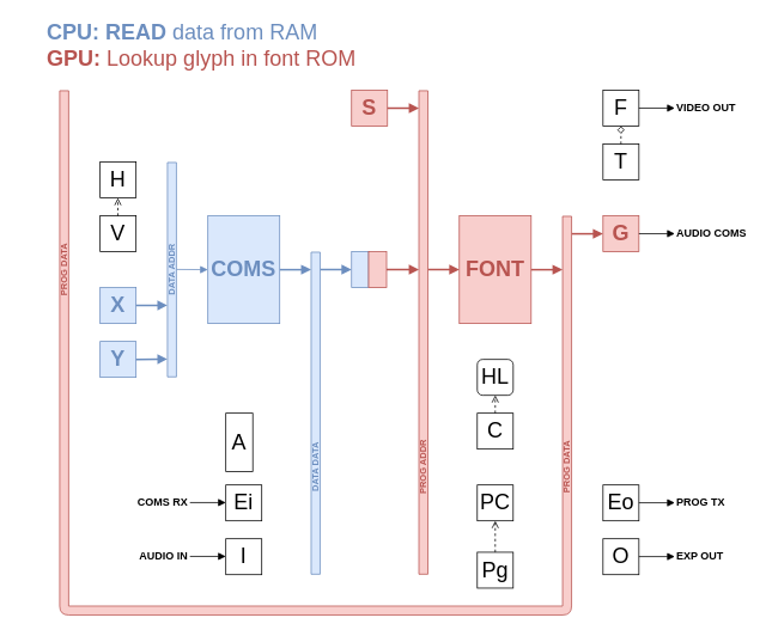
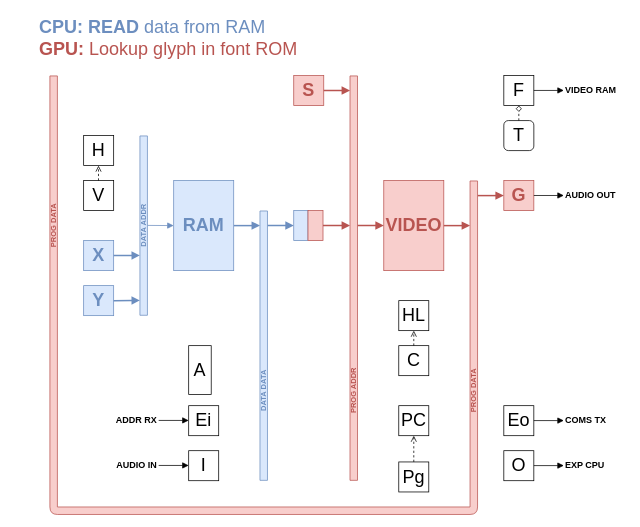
- <mxCell id="43" value="&lt;font size=&quot;1&quot;&gt;&lt;b style=&quot;font-size: 12px&quot;&gt;VIDEO OUT&lt;/b&gt;&lt;/font&gt;" style="text;html=1;strokeColor=none;fillColor=none;align=left;verticalAlign=middle;whiteSpace=wrap;rounded=0;" parent="1" vertex="1"><mxGeometry x="751" y="110" width="80" height="20" as="geometry" /></mxCell>
+ <mxCell id="43" value="&lt;font size=&quot;1&quot;&gt;&lt;b style=&quot;font-size: 12px&quot;&gt;VIDEO RAM&lt;/b&gt;&lt;/font&gt;" style="text;html=1;strokeColor=none;fillColor=none;align=left;verticalAlign=middle;whiteSpace=wrap;rounded=0;" parent="1" vertex="1"><mxGeometry x="751" y="110" width="80" height="20" as="geometry" /></mxCell>
- <mxCell id="30" value="&lt;font style=&quot;font-size: 24px&quot;&gt;T&lt;/font&gt;" style="whiteSpace=wrap;html=1;aspect=fixed;" parent="1" vertex="1"><mxGeometry x="671" y="160" width="40" height="40" as="geometry" /></mxCell>
+ <mxCell id="30" value="&lt;font style=&quot;font-size: 24px&quot;&gt;T&lt;/font&gt;" style="whiteSpace=wrap;html=1;aspect=fixed;rounded=1;" parent="1" vertex="1"><mxGeometry x="671" y="160" width="40" height="40" as="geometry" /></mxCell>
- <mxCell id="44" value="&lt;font size=&quot;1&quot;&gt;&lt;b style=&quot;font-size: 12px&quot;&gt;AUDIO COMS&lt;/b&gt;&lt;/font&gt;" style="text;html=1;strokeColor=none;fillColor=none;align=left;verticalAlign=middle;whiteSpace=wrap;rounded=0;" parent="1" vertex="1"><mxGeometry x="751" y="250" width="80" height="20" as="geometry" /></mxCell>
+ <mxCell id="44" value="&lt;font size=&quot;1&quot;&gt;&lt;b style=&quot;font-size: 12px&quot;&gt;AUDIO OUT&lt;/b&gt;&lt;/font&gt;" style="text;html=1;strokeColor=none;fillColor=none;align=left;verticalAlign=middle;whiteSpace=wrap;rounded=0;" parent="1" vertex="1"><mxGeometry x="751" y="250" width="80" height="20" as="geometry" /></mxCell>
- <mxCell id="9" value="&lt;font style=&quot;font-size: 24px&quot; color=&quot;#6c8ebf&quot;&gt;&lt;b&gt;COMS&lt;/b&gt;&lt;/font&gt;" style="rounded=0;whiteSpace=wrap;html=1;fillColor=#dae8fc;strokeColor=#6c8ebf;" parent="1" vertex="1"><mxGeometry x="231" y="240" width="80" height="120" as="geometry" /></mxCell>
+ <mxCell id="9" value="&lt;font style=&quot;font-size: 24px&quot; color=&quot;#6c8ebf&quot;&gt;&lt;b&gt;RAM&lt;/b&gt;&lt;/font&gt;" style="rounded=0;whiteSpace=wrap;html=1;fillColor=#dae8fc;strokeColor=#6c8ebf;" parent="1" vertex="1"><mxGeometry x="231" y="240" width="80" height="120" as="geometry" /></mxCell>
- <mxCell id="10" value="&lt;font style=&quot;font-size: 24px&quot; color=&quot;#b85450&quot;&gt;&lt;b&gt;FONT&lt;/b&gt;&lt;/font&gt;" style="rounded=0;whiteSpace=wrap;html=1;fillColor=#f8cecc;strokeColor=#b85450;" parent="1" vertex="1"><mxGeometry x="511" y="240" width="80" height="120" as="geometry" /></mxCell>
+ <mxCell id="10" value="&lt;font style=&quot;font-size: 24px&quot; color=&quot;#b85450&quot;&gt;&lt;b&gt;VIDEO&lt;/b&gt;&lt;/font&gt;" style="rounded=0;whiteSpace=wrap;html=1;fillColor=#f8cecc;strokeColor=#b85450;" parent="1" vertex="1"><mxGeometry x="511" y="240" width="80" height="120" as="geometry" /></mxCell>
- <mxCell id="7" value="&lt;font style=&quot;font-size: 24px&quot;&gt;HL&lt;/font&gt;" style="whiteSpace=wrap;html=1;aspect=fixed;rounded=1;" parent="1" vertex="1"><mxGeometry x="531" y="400" width="40" height="40" as="geometry" /></mxCell>
+ <mxCell id="7" value="&lt;font style=&quot;font-size: 24px&quot;&gt;HL&lt;/font&gt;" style="whiteSpace=wrap;html=1;aspect=fixed;" parent="1" vertex="1"><mxGeometry x="531" y="400" width="40" height="40" as="geometry" /></mxCell>
- <mxCell id="45" value="&lt;b&gt;COMS RX&lt;/b&gt;" style="text;html=1;strokeColor=none;fillColor=none;align=right;verticalAlign=middle;whiteSpace=wrap;rounded=0;" parent="1" vertex="1"><mxGeometry x="131" y="550" width="80" height="20" as="geometry" /></mxCell>
+ <mxCell id="45" value="&lt;b&gt;ADDR RX&lt;/b&gt;" style="text;html=1;strokeColor=none;fillColor=none;align=right;verticalAlign=middle;whiteSpace=wrap;rounded=0;" parent="1" vertex="1"><mxGeometry x="131" y="550" width="80" height="20" as="geometry" /></mxCell>
- <mxCell id="41" value="&lt;b&gt;PROG TX&lt;/b&gt;" style="text;html=1;strokeColor=none;fillColor=none;align=left;verticalAlign=middle;whiteSpace=wrap;rounded=0;" parent="1" vertex="1"><mxGeometry x="751" y="550" width="80" height="20" as="geometry" /></mxCell>
+ <mxCell id="41" value="&lt;b&gt;COMS TX&lt;/b&gt;" style="text;html=1;strokeColor=none;fillColor=none;align=left;verticalAlign=middle;whiteSpace=wrap;rounded=0;" parent="1" vertex="1"><mxGeometry x="751" y="550" width="80" height="20" as="geometry" /></mxCell>
- <mxCell id="42" value="&lt;b&gt;EXP OUT&lt;/b&gt;" style="text;html=1;strokeColor=none;fillColor=none;align=left;verticalAlign=middle;whiteSpace=wrap;rounded=0;" parent="1" vertex="1"><mxGeometry x="751" y="610" width="80" height="20" as="geometry" /></mxCell>
+ <mxCell id="42" value="&lt;b&gt;EXP CPU&lt;/b&gt;" style="text;html=1;strokeColor=none;fillColor=none;align=left;verticalAlign=middle;whiteSpace=wrap;rounded=0;" parent="1" vertex="1"><mxGeometry x="751" y="610" width="80" height="20" as="geometry" /></mxCell>
